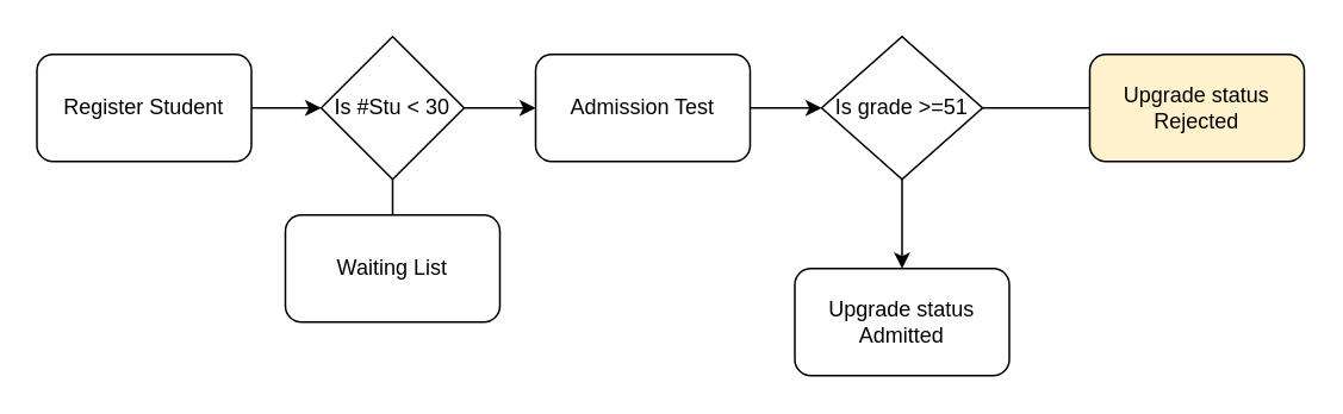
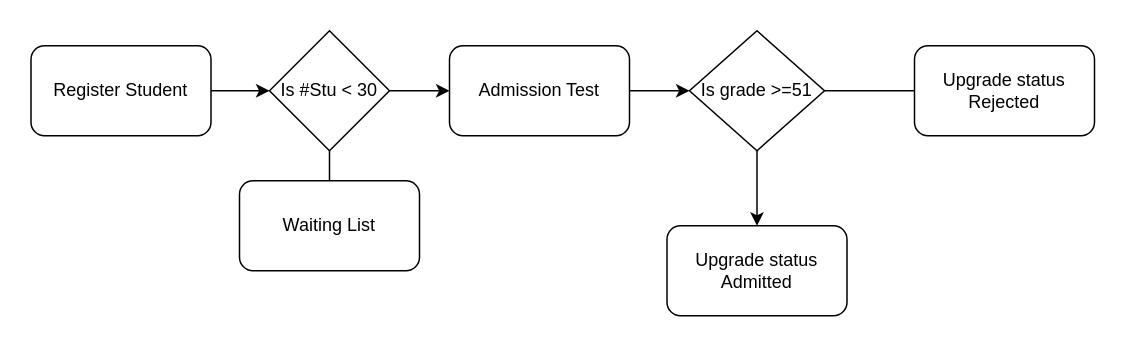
- <mxCell id="12" value="Upgrade status Rejected" style="rounded=1;whiteSpace=wrap;html=1;fillColor=#fff2cc;" vertex="1" parent="1"><mxGeometry x="609" y="30" width="120" height="60" as="geometry" /></mxCell>
+ <mxCell id="12" value="Upgrade status Rejected" style="rounded=1;whiteSpace=wrap;html=1;" vertex="1" parent="1"><mxGeometry x="609" y="30" width="120" height="60" as="geometry" /></mxCell>
